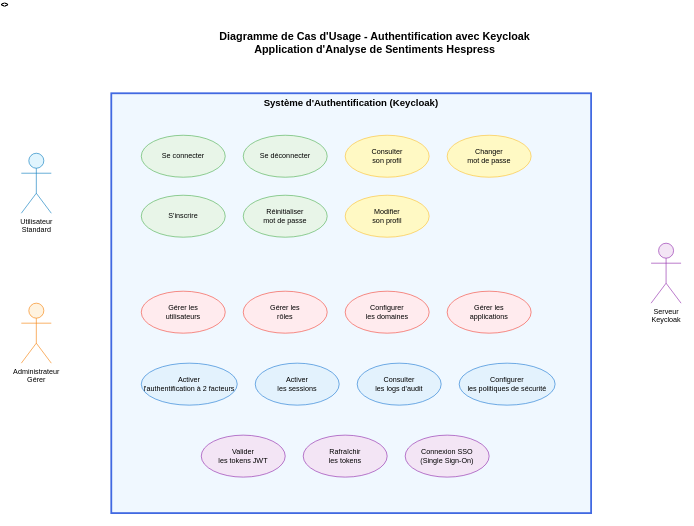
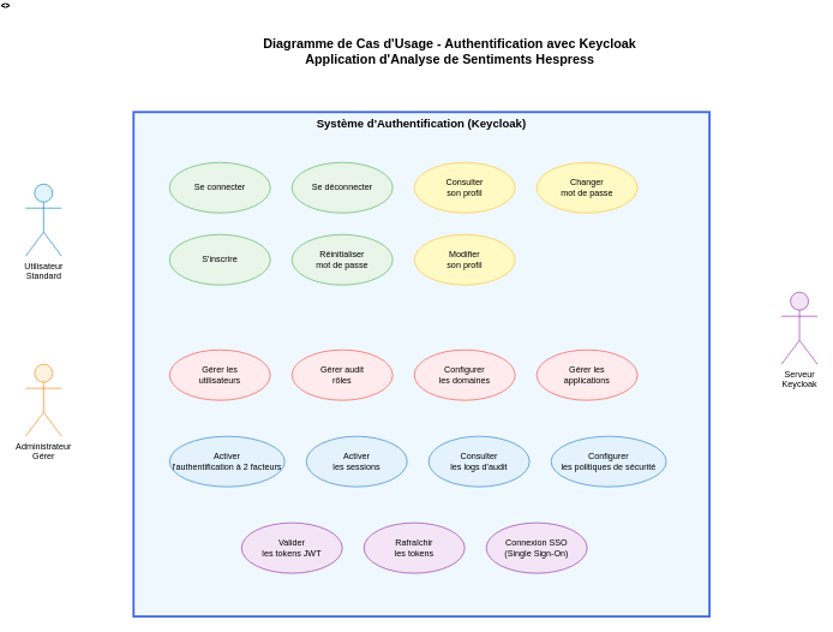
- <mxCell id="14" value="Gérer les&#10;rôles" style="ellipse;whiteSpace=wrap;html=1;fillColor=#ffebee;strokeColor=#f44336;fontSize=12;" parent="1" vertex="1"><mxGeometry x="390" y="453" width="140" height="70" as="geometry" /></mxCell>
+ <mxCell id="14" value="Gérer audit&#10;rôles" style="ellipse;whiteSpace=wrap;html=1;fillColor=#ffebee;strokeColor=#f44336;fontSize=12;" parent="1" vertex="1"><mxGeometry x="390" y="453" width="140" height="70" as="geometry" /></mxCell>
